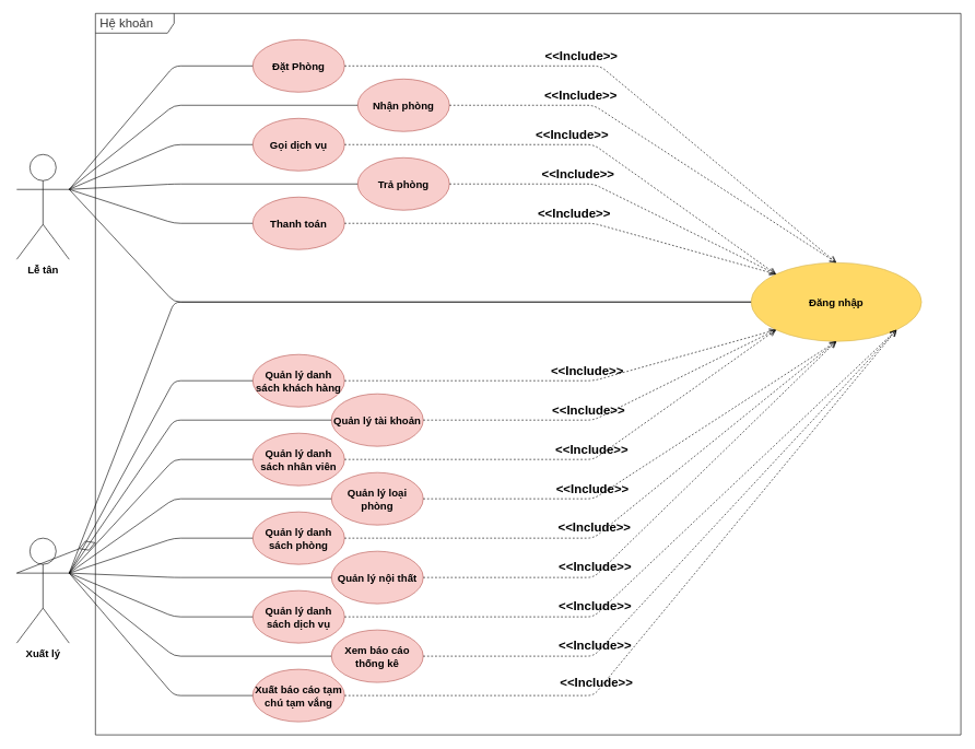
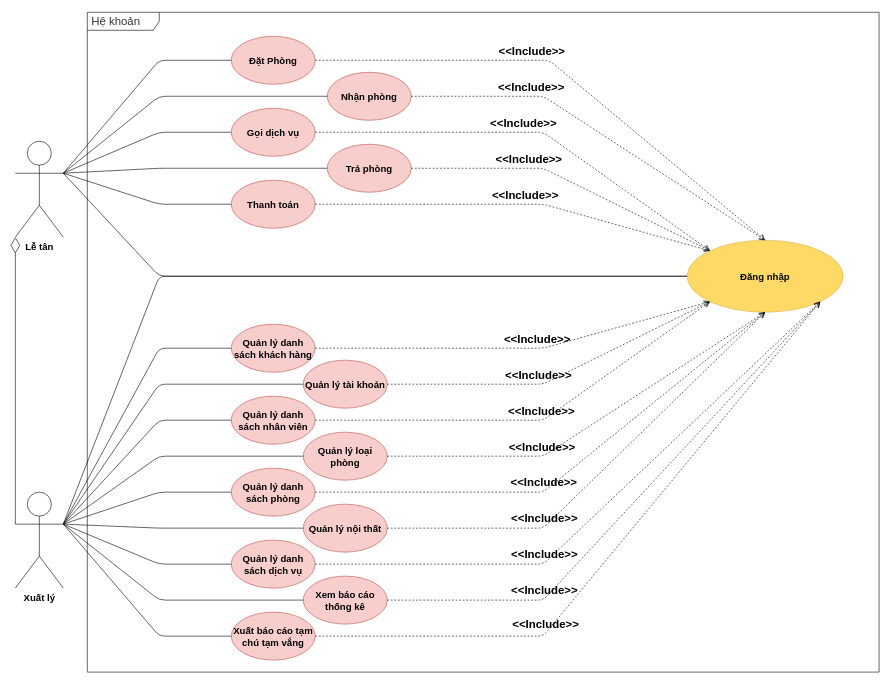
- <mxCell id="50" value="" style="endArrow=diamondThin;endFill=0;endSize=24;html=1;fontSize=19;exitX=0;exitY=0.333;exitDx=0;exitDy=0;exitPerimeter=0;" edge="1" parent="1" source="15" target="49"><mxGeometry width="160" relative="1" as="geometry"><mxPoint x="590" y="530" as="sourcePoint" /><mxPoint x="750" y="530" as="targetPoint" /></mxGeometry></mxCell>
+ <mxCell id="50" value="" style="endArrow=diamondThin;endFill=0;endSize=24;html=1;fontSize=19;exitX=0;exitY=0.333;exitDx=0;exitDy=0;exitPerimeter=0;entryX=0;entryY=1;entryDx=0;entryDy=0;entryPerimeter=0;" edge="1" parent="1" source="15" target="2"><mxGeometry width="160" relative="1" as="geometry"><mxPoint x="590" y="530" as="sourcePoint" /><mxPoint x="750" y="530" as="targetPoint" /></mxGeometry></mxCell>
